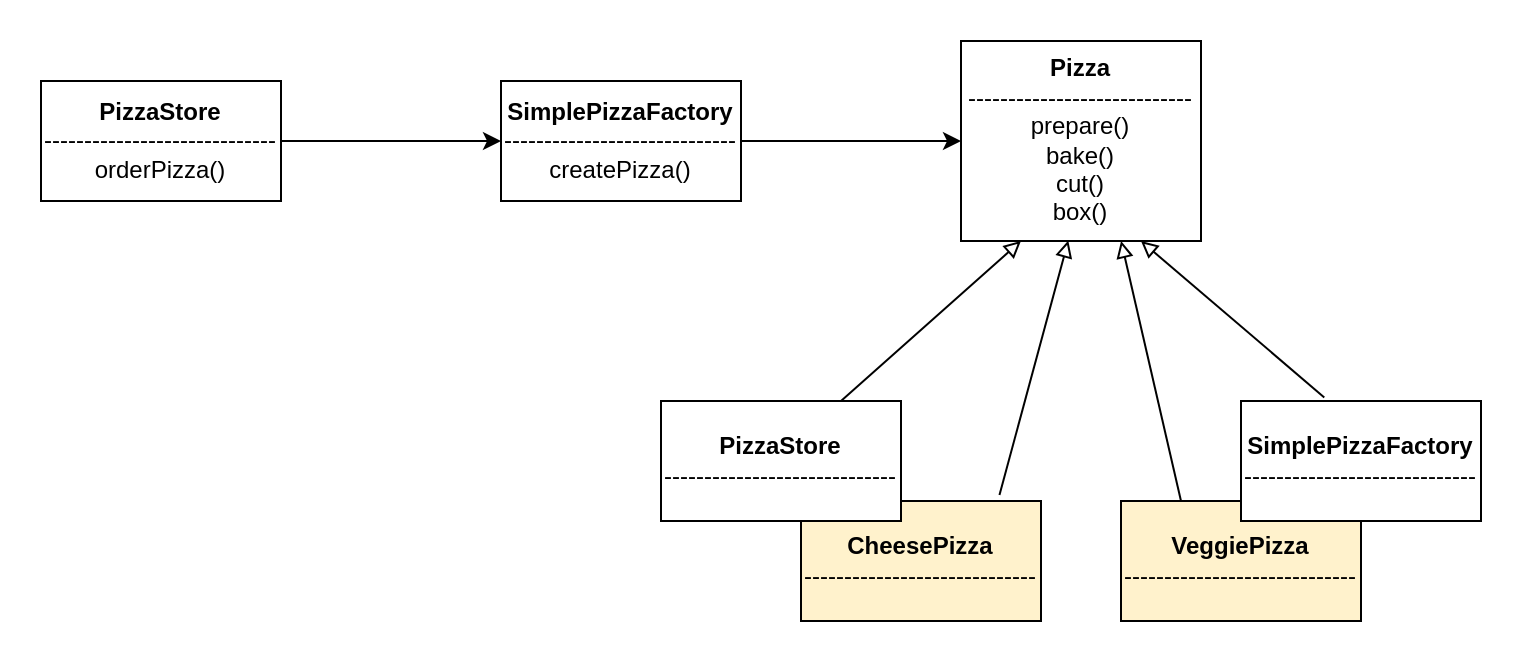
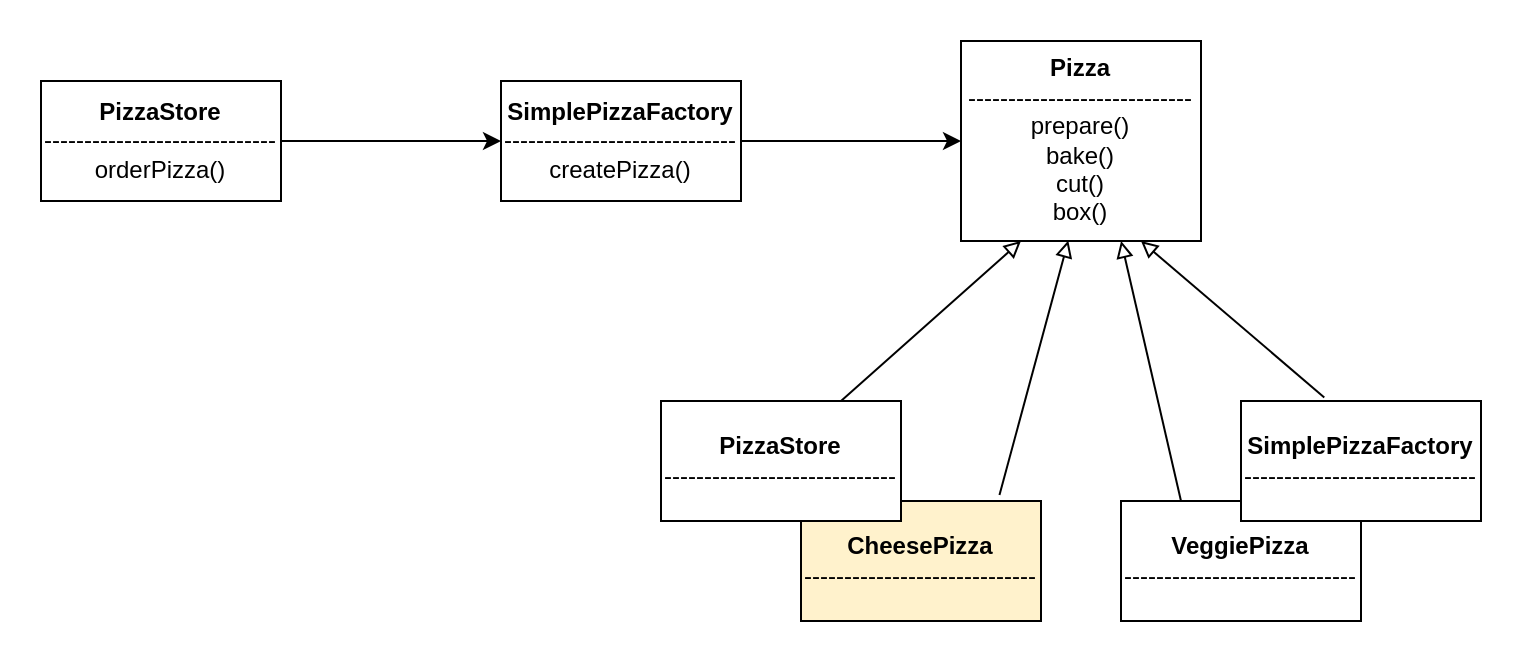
- <mxCell id="8" value="&lt;b&gt;VeggiePizza&lt;br&gt;&lt;/b&gt;-----------------------------" style="rounded=0;whiteSpace=wrap;html=1;fillColor=#fff2cc;" vertex="1" parent="1"><mxGeometry x="560" y="250" width="120" height="60" as="geometry" /></mxCell>
+ <mxCell id="8" value="&lt;b&gt;VeggiePizza&lt;br&gt;&lt;/b&gt;-----------------------------" style="rounded=0;whiteSpace=wrap;html=1;" vertex="1" parent="1"><mxGeometry x="560" y="250" width="120" height="60" as="geometry" /></mxCell>
